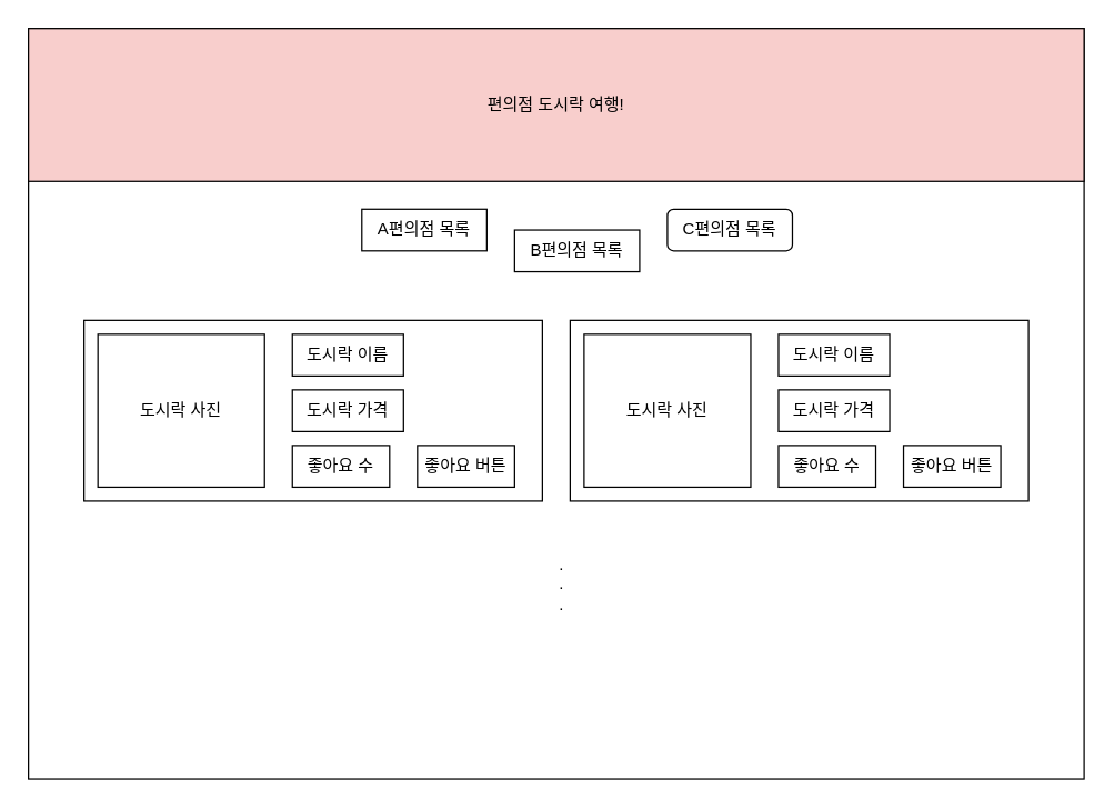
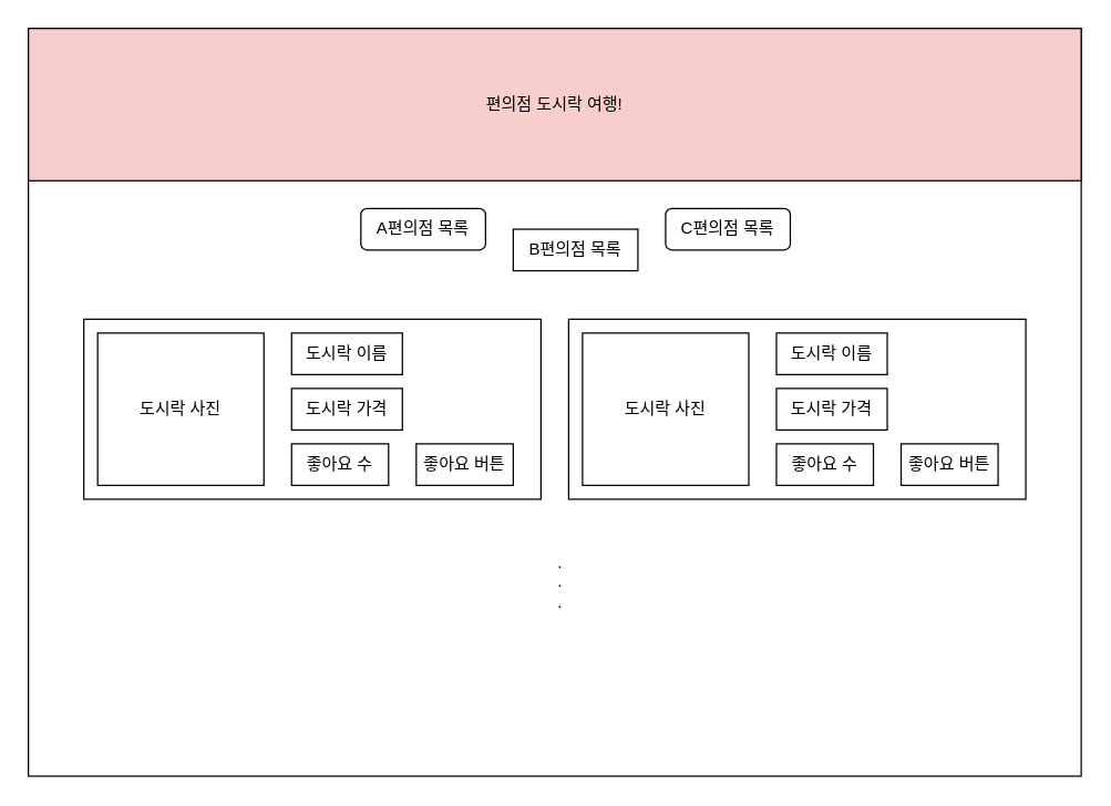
- <mxCell id="4" value="A편의점 목록" style="rounded=0;whiteSpace=wrap;html=1;" vertex="1" parent="1"><mxGeometry x="260" y="150" width="90" height="30" as="geometry" /></mxCell>
+ <mxCell id="4" value="A편의점 목록" style="whiteSpace=wrap;html=1;rounded=1;" vertex="1" parent="1"><mxGeometry x="260" y="150" width="90" height="30" as="geometry" /></mxCell>
